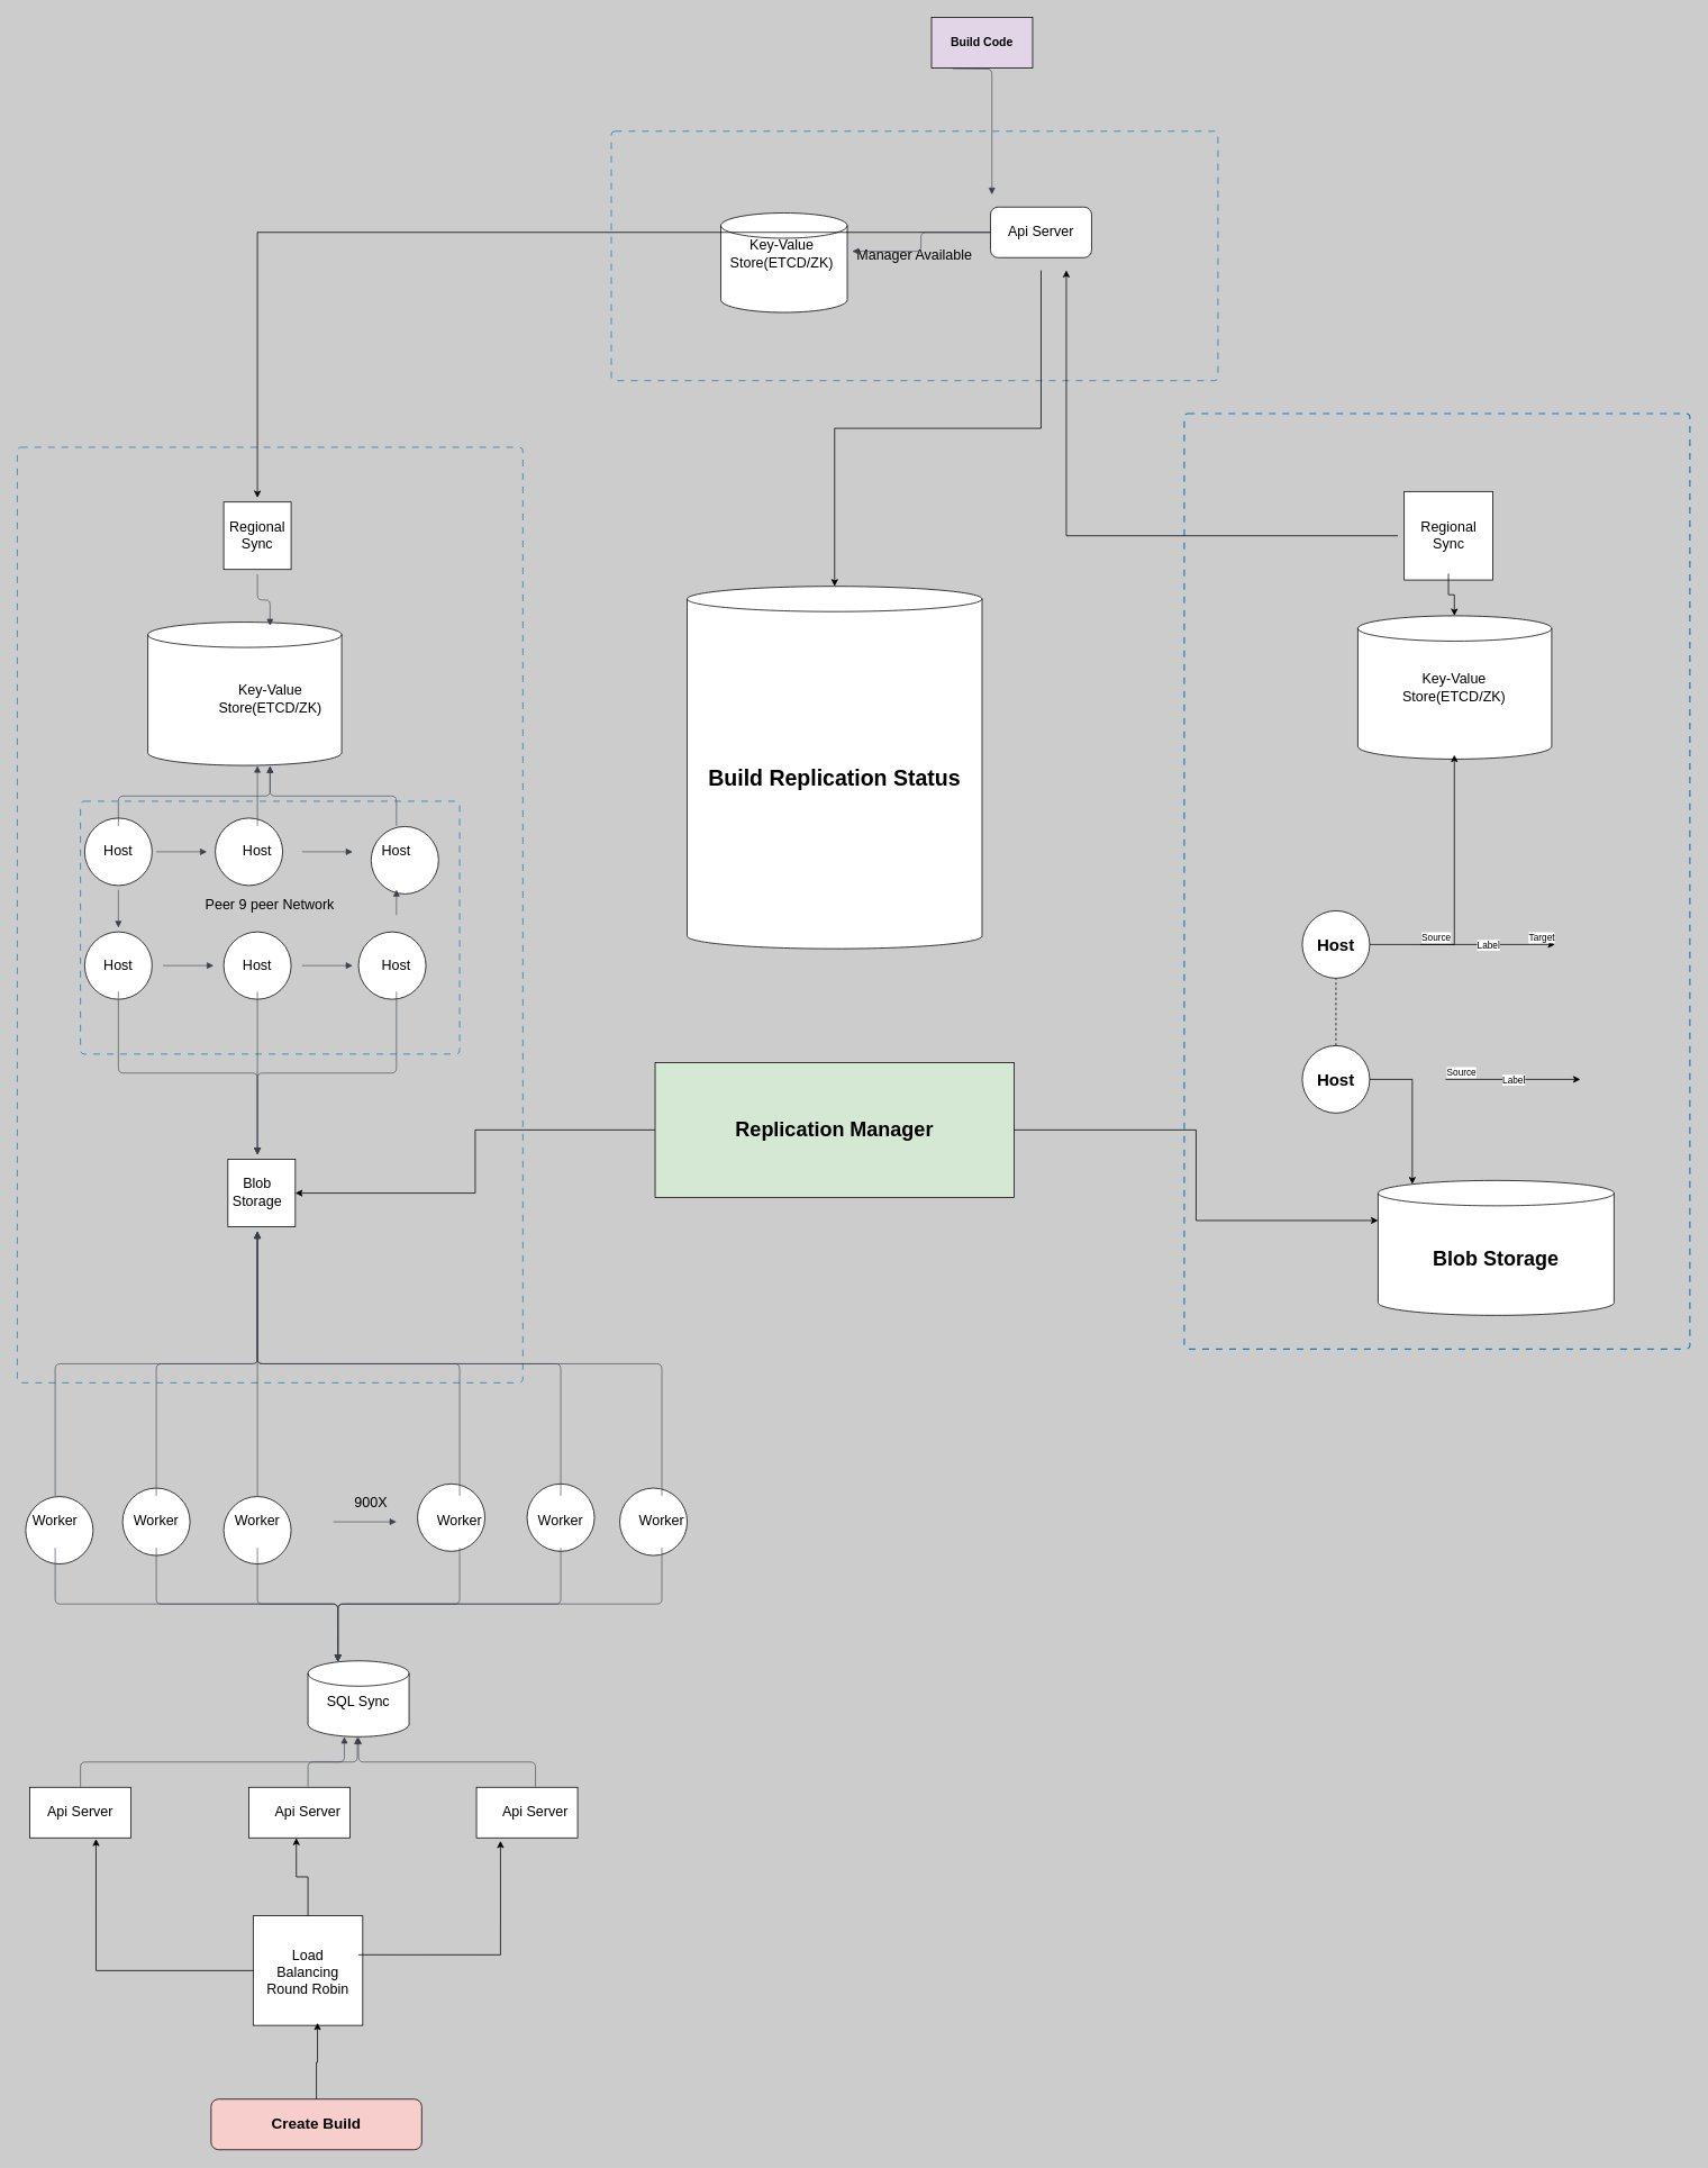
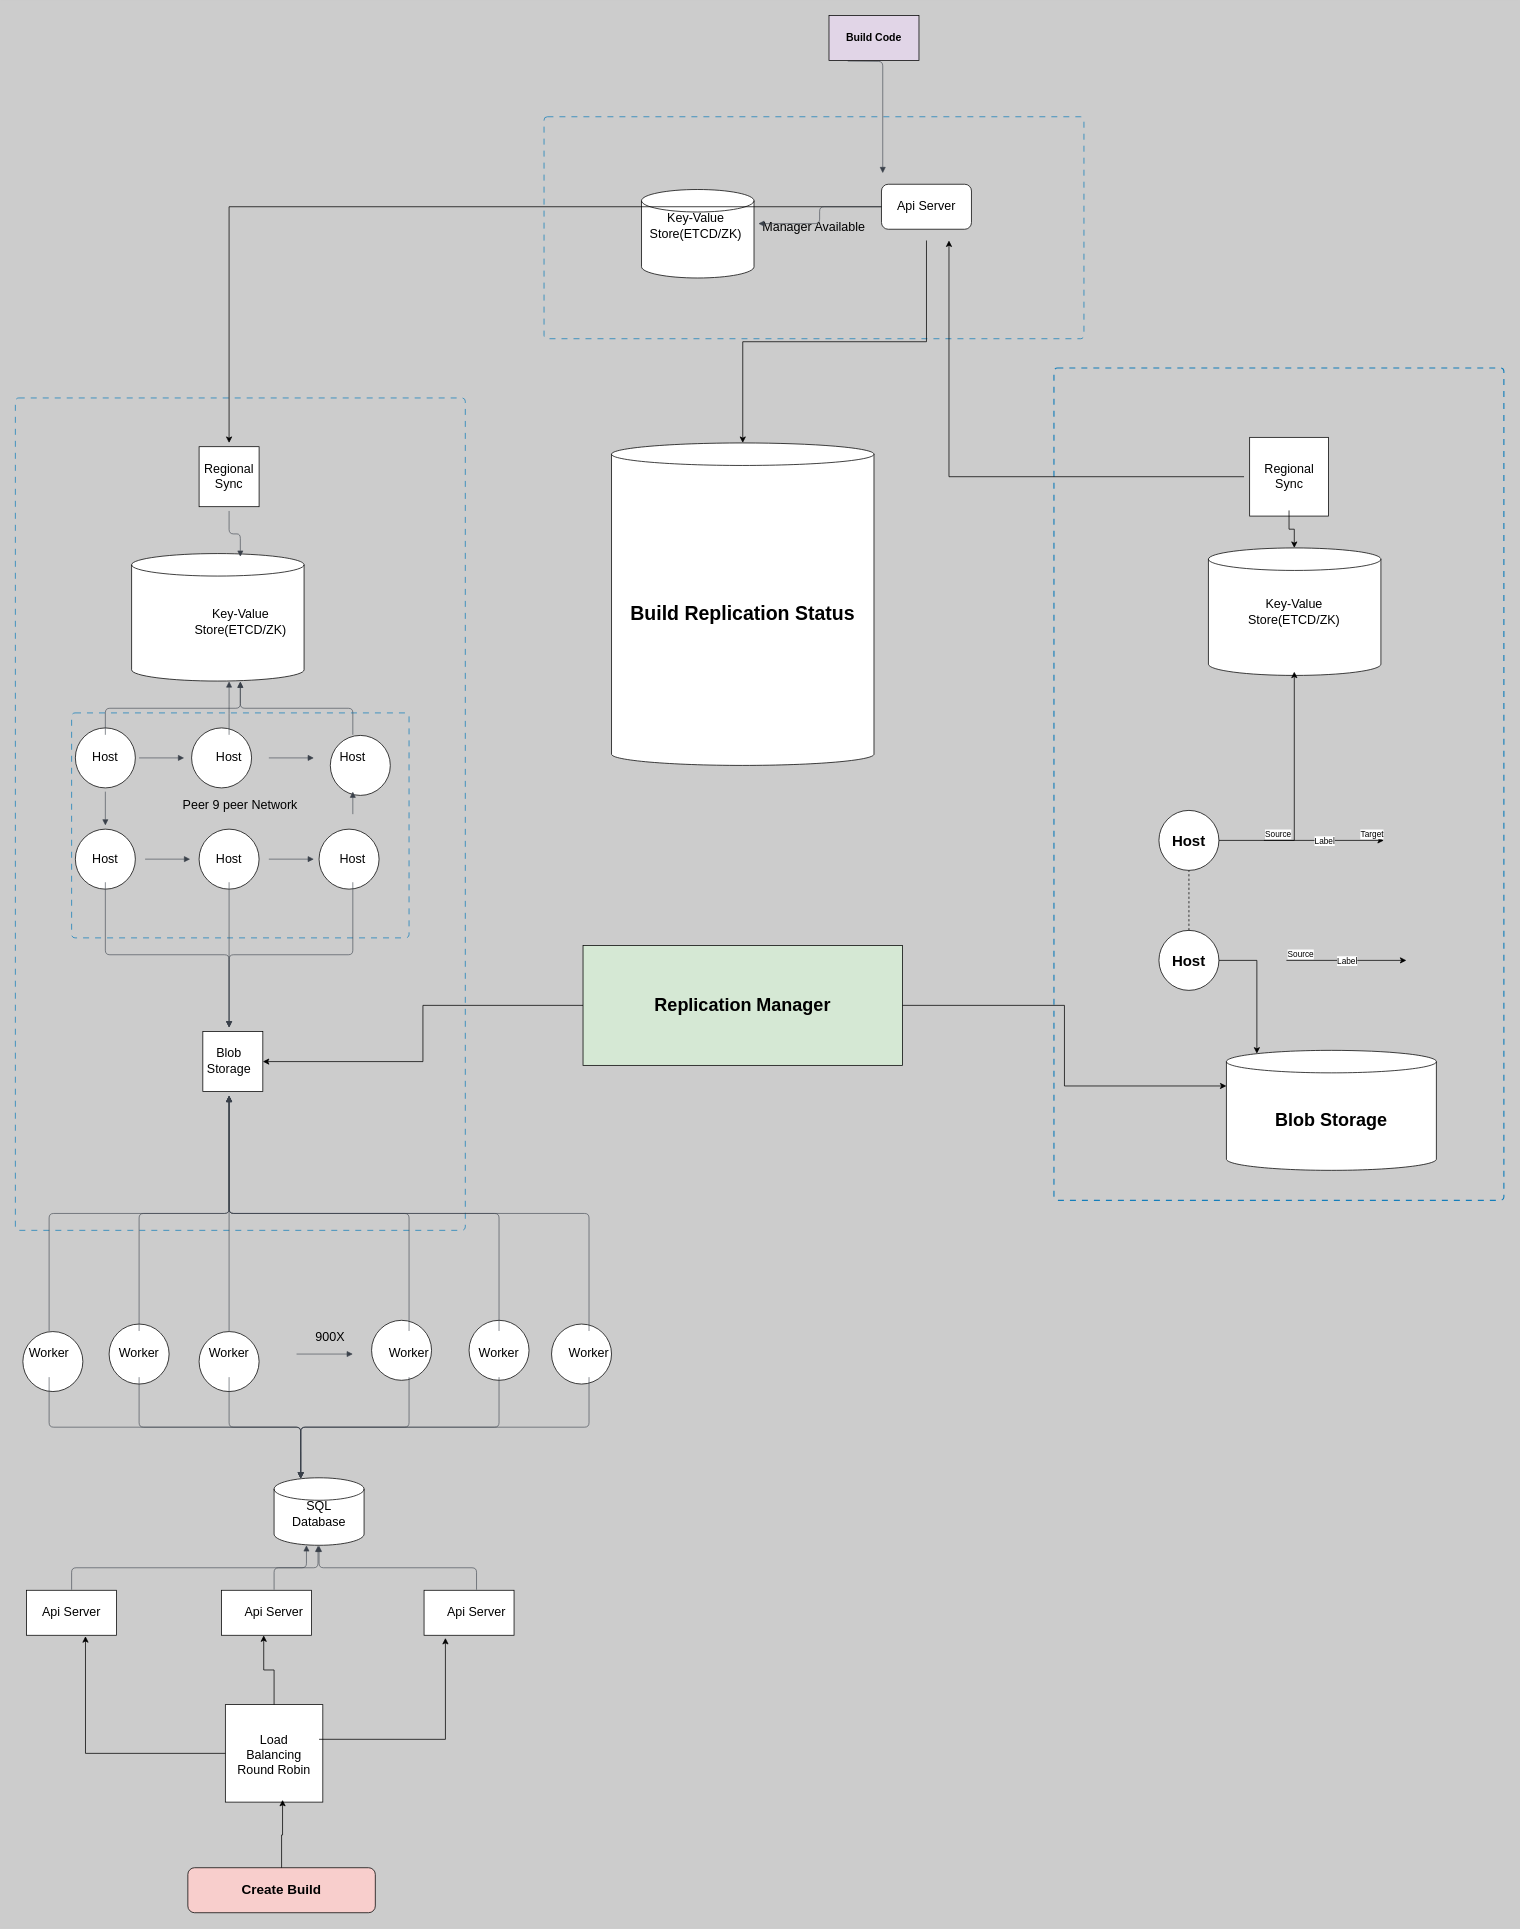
- <mxCell id="109" value="&lt;font style=&quot;font-size: 26px;&quot;&gt;&lt;b style=&quot;&quot;&gt;Build Replication Status&lt;/b&gt;&lt;/font&gt;" style="shape=cylinder3;whiteSpace=wrap;html=1;boundedLbl=1;backgroundOutline=1;size=15;" vertex="1" parent="1"><mxGeometry x="815" y="695" width="350" height="430" as="geometry" /></mxCell>
+ <mxCell id="109" value="&lt;font style=&quot;font-size: 26px;&quot;&gt;&lt;b style=&quot;&quot;&gt;Build Replication Status&lt;/b&gt;&lt;/font&gt;" style="shape=cylinder3;whiteSpace=wrap;html=1;boundedLbl=1;backgroundOutline=1;size=15;" vertex="1" parent="1"><mxGeometry x="815" y="590" width="350" height="430" as="geometry" /></mxCell>
- <mxCell id="88" value="SQL Sync" style="html=1;overflow=block;blockSpacing=1;whiteSpace=wrap;shape=cylinder3;size=4;anchorPointDirection=0;boundedLbl=1;fontSize=16.7;spacing=3.8;strokeColor=#unset;rounded=1;absoluteArcSize=1;arcSize=9;fillColor=none;strokeWidth=NaN;lucidId=UoTJYI.NEa0o;" vertex="1" parent="1"><mxGeometry x="380" y="1970" width="90" height="90" as="geometry" /></mxCell>
+ <mxCell id="88" value="SQL Database" style="html=1;overflow=block;blockSpacing=1;whiteSpace=wrap;shape=cylinder3;size=4;anchorPointDirection=0;boundedLbl=1;fontSize=16.7;spacing=3.8;strokeColor=#unset;rounded=1;absoluteArcSize=1;arcSize=9;fillColor=none;strokeWidth=NaN;lucidId=UoTJYI.NEa0o;" vertex="1" parent="1"><mxGeometry x="380" y="1970" width="90" height="90" as="geometry" /></mxCell>
